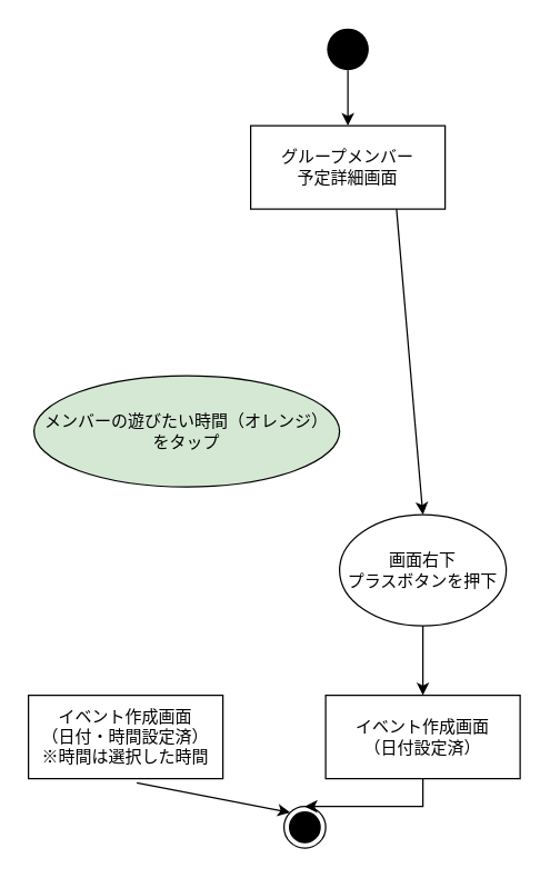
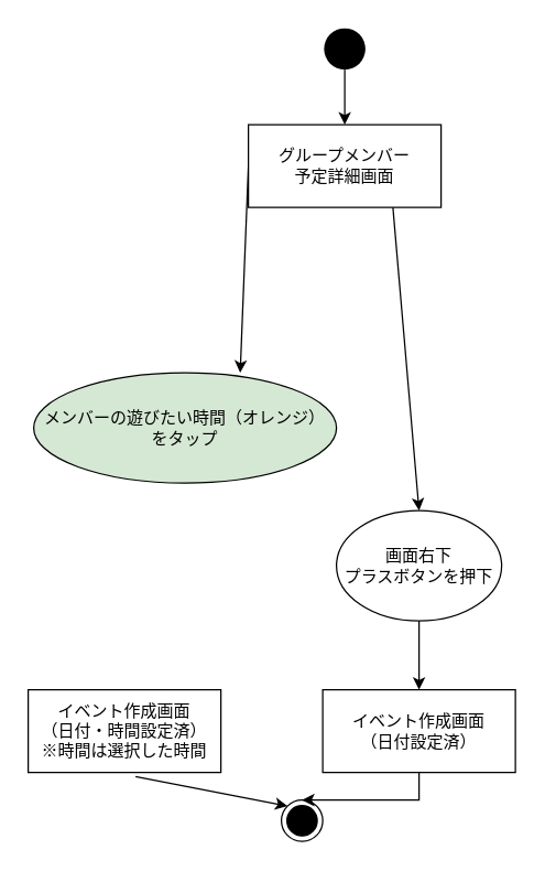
+ <mxCell id="4" value="" style="endArrow=classic;html=1;entryX=0.682;entryY=0;entryDx=0;entryDy=0;entryPerimeter=0;exitX=0;exitY=0.5;exitDx=0;exitDy=0;" parent="1" source="6" target="3" edge="1"><mxGeometry width="50" height="50" relative="1" as="geometry"><mxPoint x="190" y="150" as="sourcePoint" /><mxPoint x="290" y="320" as="targetPoint" /></mxGeometry></mxCell>
